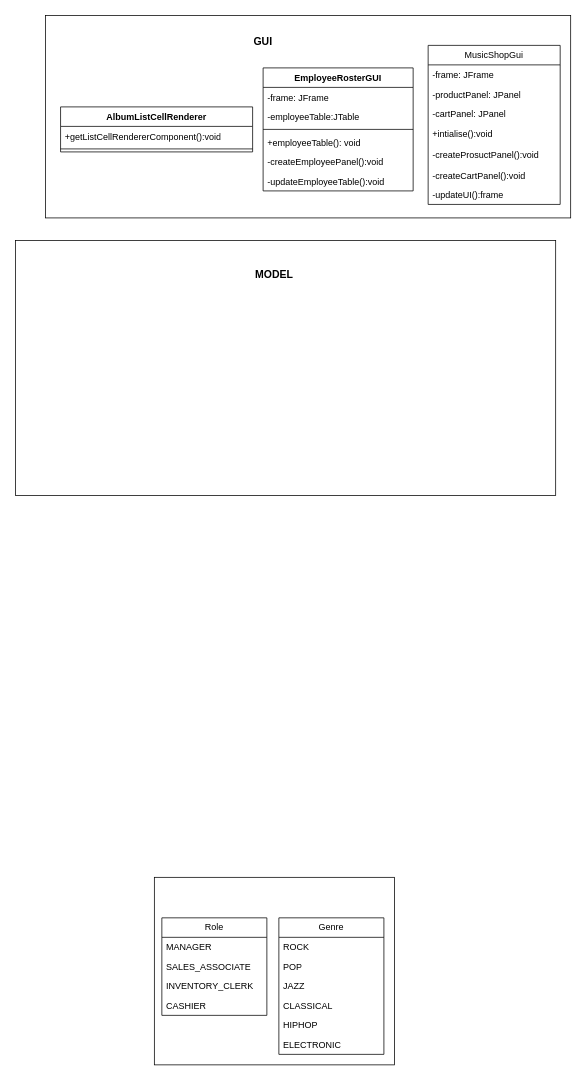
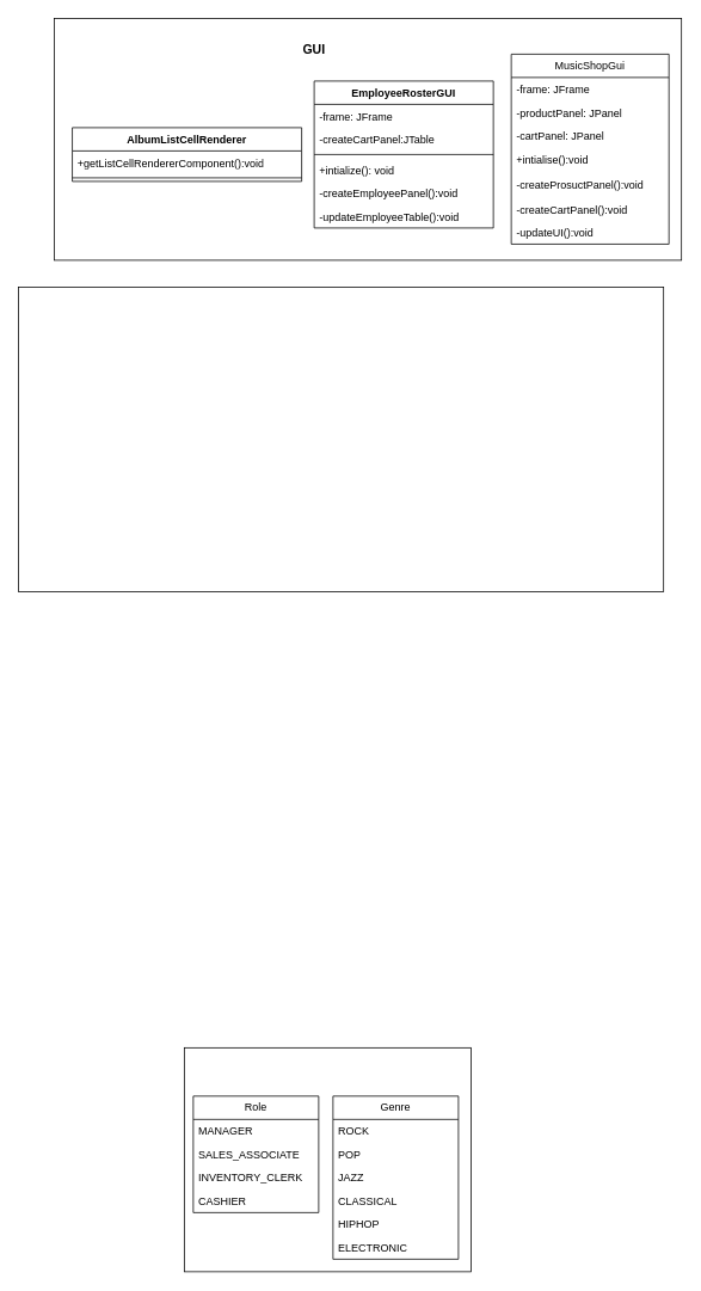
- <mxCell id="31" value="-employeeTable:JTable" style="text;strokeColor=none;fillColor=none;align=left;verticalAlign=top;spacingLeft=4;spacingRight=4;overflow=hidden;rotatable=0;points=[[0,0.5],[1,0.5]];portConstraint=eastwest;whiteSpace=wrap;html=1;" parent="29" vertex="1"><mxGeometry y="52" width="200" height="26" as="geometry" /></mxCell>
+ <mxCell id="31" value="-createCartPanel:JTable" style="text;strokeColor=none;fillColor=none;align=left;verticalAlign=top;spacingLeft=4;spacingRight=4;overflow=hidden;rotatable=0;points=[[0,0.5],[1,0.5]];portConstraint=eastwest;whiteSpace=wrap;html=1;" parent="29" vertex="1"><mxGeometry y="52" width="200" height="26" as="geometry" /></mxCell>
- <mxCell id="33" value="&lt;div&gt;+employeeTable(): void&lt;/div&gt;" style="text;strokeColor=none;fillColor=none;align=left;verticalAlign=top;spacingLeft=4;spacingRight=4;overflow=hidden;rotatable=0;points=[[0,0.5],[1,0.5]];portConstraint=eastwest;whiteSpace=wrap;html=1;" parent="29" vertex="1"><mxGeometry y="86" width="200" height="26" as="geometry" /></mxCell>
+ <mxCell id="33" value="&lt;div&gt;+intialize(): void&lt;/div&gt;" style="text;strokeColor=none;fillColor=none;align=left;verticalAlign=top;spacingLeft=4;spacingRight=4;overflow=hidden;rotatable=0;points=[[0,0.5],[1,0.5]];portConstraint=eastwest;whiteSpace=wrap;html=1;" parent="29" vertex="1"><mxGeometry y="86" width="200" height="26" as="geometry" /></mxCell>
- <mxCell id="28" value="-updateUI():frame" style="text;strokeColor=none;fillColor=none;align=left;verticalAlign=top;spacingLeft=4;spacingRight=4;overflow=hidden;rotatable=0;points=[[0,0.5],[1,0.5]];portConstraint=eastwest;whiteSpace=wrap;html=1;" parent="21" vertex="1"><mxGeometry y="186" width="176" height="26" as="geometry" /></mxCell>
+ <mxCell id="28" value="-updateUI():void" style="text;strokeColor=none;fillColor=none;align=left;verticalAlign=top;spacingLeft=4;spacingRight=4;overflow=hidden;rotatable=0;points=[[0,0.5],[1,0.5]];portConstraint=eastwest;whiteSpace=wrap;html=1;" parent="21" vertex="1"><mxGeometry y="186" width="176" height="26" as="geometry" /></mxCell>
- <mxCell id="38" value="&lt;font style=&quot;font-size: 14px;&quot;&gt;&lt;b&gt;MODEL&lt;/b&gt;&lt;/font&gt;" style="text;html=1;align=center;verticalAlign=middle;whiteSpace=wrap;rounded=0;" parent="1" vertex="1"><mxGeometry x="290" y="330" width="150" height="70" as="geometry" /></mxCell>
